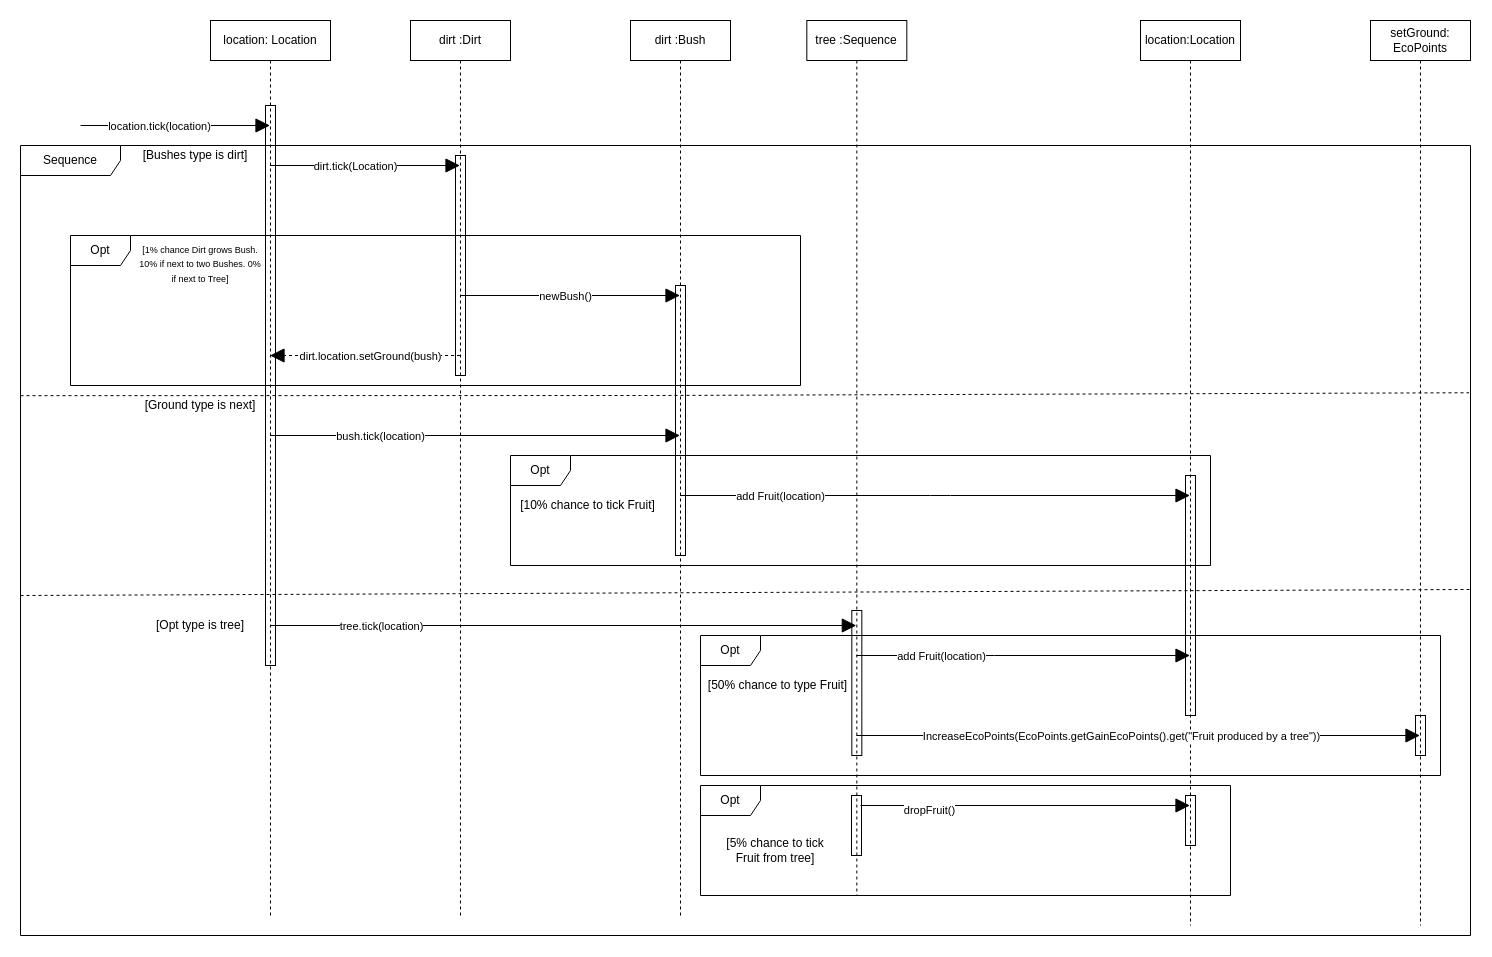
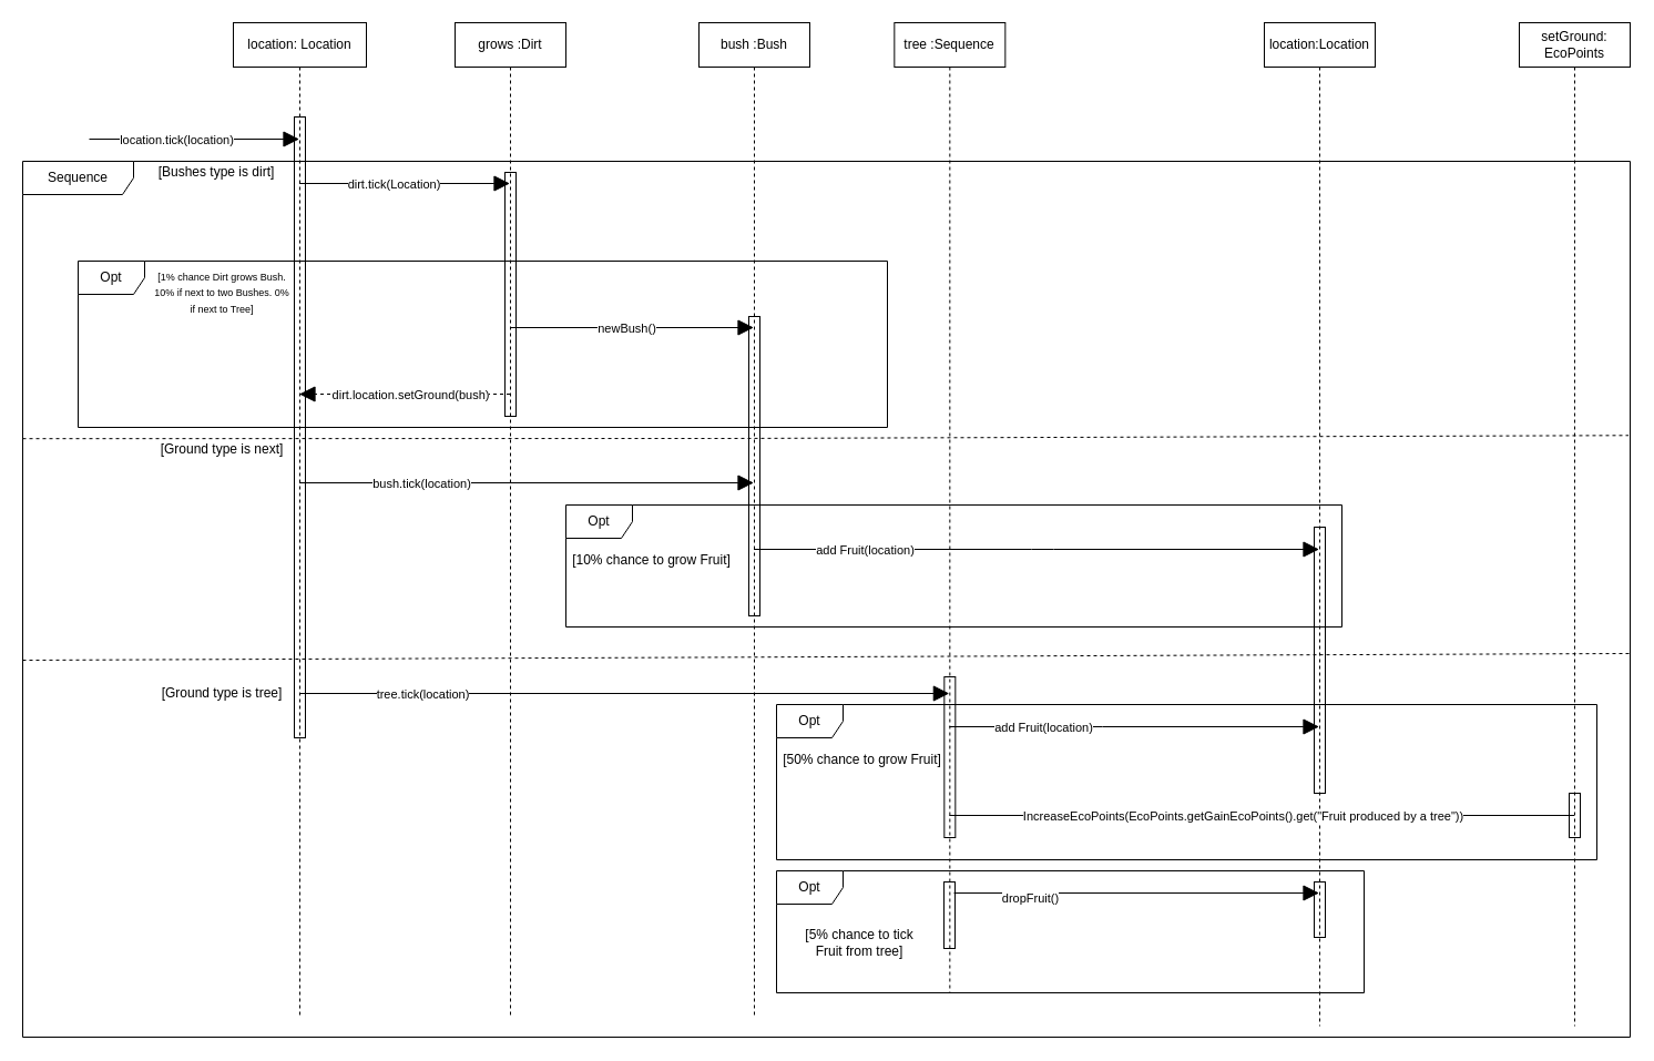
- <mxCell id="11" value="dirt :Dirt" style="shape=umlLifeline;perimeter=lifelinePerimeter;whiteSpace=wrap;html=1;container=1;collapsible=0;recursiveResize=0;outlineConnect=0;" parent="1" vertex="1"><mxGeometry x="410" y="20" width="100" height="895" as="geometry" /></mxCell>
+ <mxCell id="11" value="grows :Dirt" style="shape=umlLifeline;perimeter=lifelinePerimeter;whiteSpace=wrap;html=1;container=1;collapsible=0;recursiveResize=0;outlineConnect=0;" parent="1" vertex="1"><mxGeometry x="410" y="20" width="100" height="895" as="geometry" /></mxCell>
- <mxCell id="12" value="dirt :Bush" style="shape=umlLifeline;perimeter=lifelinePerimeter;whiteSpace=wrap;html=1;container=1;collapsible=0;recursiveResize=0;outlineConnect=0;" parent="1" vertex="1"><mxGeometry x="630" y="20" width="100" height="895" as="geometry" /></mxCell>
+ <mxCell id="12" value="bush :Bush" style="shape=umlLifeline;perimeter=lifelinePerimeter;whiteSpace=wrap;html=1;container=1;collapsible=0;recursiveResize=0;outlineConnect=0;" parent="1" vertex="1"><mxGeometry x="630" y="20" width="100" height="895" as="geometry" /></mxCell>
- <mxCell id="49" value="&lt;font style=&quot;font-size: 12px&quot;&gt;[10% chance to tick Fruit]&lt;/font&gt;" style="text;html=1;strokeColor=none;fillColor=none;align=center;verticalAlign=middle;whiteSpace=wrap;rounded=0;" parent="1" vertex="1"><mxGeometry x="510" y="495" width="155" height="20" as="geometry" /></mxCell>
+ <mxCell id="49" value="&lt;font style=&quot;font-size: 12px&quot;&gt;[10% chance to grow Fruit]&lt;/font&gt;" style="text;html=1;strokeColor=none;fillColor=none;align=center;verticalAlign=middle;whiteSpace=wrap;rounded=0;" parent="1" vertex="1"><mxGeometry x="510" y="495" width="155" height="20" as="geometry" /></mxCell>
- <mxCell id="31" value="[Opt type is tree]" style="text;html=1;strokeColor=none;fillColor=none;align=center;verticalAlign=middle;whiteSpace=wrap;rounded=0;" parent="1" vertex="1"><mxGeometry x="140" y="615" width="120" height="20" as="geometry" /></mxCell>
+ <mxCell id="31" value="[Ground type is tree]" style="text;html=1;strokeColor=none;fillColor=none;align=center;verticalAlign=middle;whiteSpace=wrap;rounded=0;" parent="1" vertex="1"><mxGeometry x="140" y="615" width="120" height="20" as="geometry" /></mxCell>
- <mxCell id="44" value="&lt;font style=&quot;font-size: 12px&quot;&gt;[50% chance to type Fruit]&lt;/font&gt;" style="text;html=1;strokeColor=none;fillColor=none;align=center;verticalAlign=middle;whiteSpace=wrap;rounded=0;" parent="1" vertex="1"><mxGeometry x="700" y="675" width="155" height="20" as="geometry" /></mxCell>
+ <mxCell id="44" value="&lt;font style=&quot;font-size: 12px&quot;&gt;[50% chance to grow Fruit]&lt;/font&gt;" style="text;html=1;strokeColor=none;fillColor=none;align=center;verticalAlign=middle;whiteSpace=wrap;rounded=0;" parent="1" vertex="1"><mxGeometry x="700" y="675" width="155" height="20" as="geometry" /></mxCell>
- <mxCell id="42" value="" style="endArrow=block;endFill=1;endSize=12;html=1;snapToPoint=1;" parent="1" source="20" target="34" edge="1"><mxGeometry width="160" relative="1" as="geometry"><mxPoint x="1189.5" y="695" as="sourcePoint" /><mxPoint x="1419.5" y="695" as="targetPoint" /><Array as="points"><mxPoint x="1270" y="735" /></Array></mxGeometry></mxCell>
+ <mxCell id="42" value="" style="endArrow=none;endFill=1;endSize=12;html=1;snapToPoint=1;" parent="1" source="20" target="34" edge="1"><mxGeometry width="160" relative="1" as="geometry"><mxPoint x="1189.5" y="695" as="sourcePoint" /><mxPoint x="1419.5" y="695" as="targetPoint" /><Array as="points"><mxPoint x="1270" y="735" /></Array></mxGeometry></mxCell>
